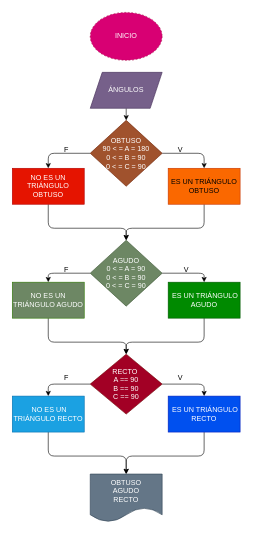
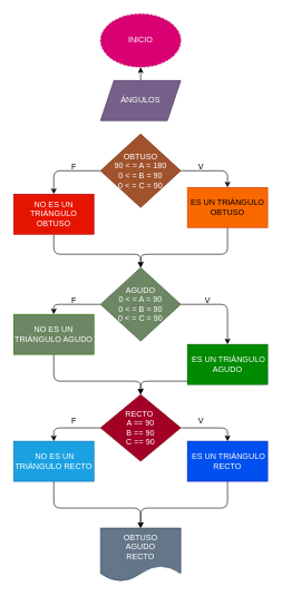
- <mxCell id="3" value="" style="edgeStyle=none;html=1;" edge="1" parent="1" source="4" target="7"><mxGeometry relative="1" as="geometry" /></mxCell>
+ <mxCell id="3" value="" style="edgeStyle=none;html=1;" edge="1" parent="1" source="4" target="2"><mxGeometry relative="1" as="geometry" /></mxCell>
- <mxCell id="9" value="NO ES UN TRIÁNGULO OBTUSO" style="whiteSpace=wrap;html=1;fillColor=#e51400;fontColor=#ffffff;strokeColor=#B20000;" vertex="1" parent="1"><mxGeometry x="20" y="280" width="120" height="60" as="geometry" /></mxCell>
+ <mxCell id="9" value="NO ES UN TRIÁNGULO OBTUSO" style="whiteSpace=wrap;html=1;fillColor=#e51400;fontColor=#ffffff;strokeColor=#B20000;" vertex="1" parent="1"><mxGeometry x="20" y="290" width="120" height="60" as="geometry" /></mxCell>
- <mxCell id="21" value="&lt;span&gt;&amp;nbsp;ES UN TRIÁNGULO AGUDO&lt;/span&gt;" style="whiteSpace=wrap;html=1;fillColor=#008a00;fontColor=#ffffff;strokeColor=#005700;" vertex="1" parent="1"><mxGeometry x="280" y="470" width="120" height="60" as="geometry" /></mxCell>
+ <mxCell id="21" value="&lt;span&gt;&amp;nbsp;ES UN TRIÁNGULO AGUDO&lt;/span&gt;" style="whiteSpace=wrap;html=1;fillColor=#008a00;fontColor=#ffffff;strokeColor=#005700;" vertex="1" parent="1"><mxGeometry x="280" y="515" width="120" height="60" as="geometry" /></mxCell>
